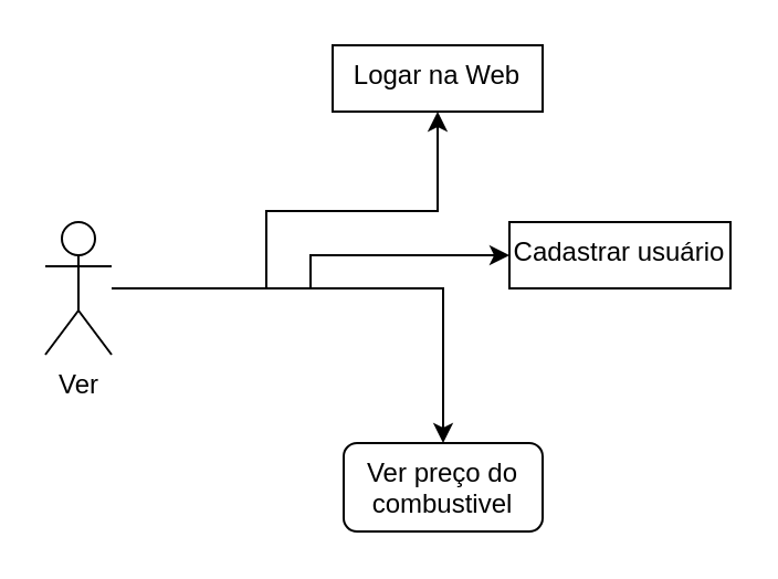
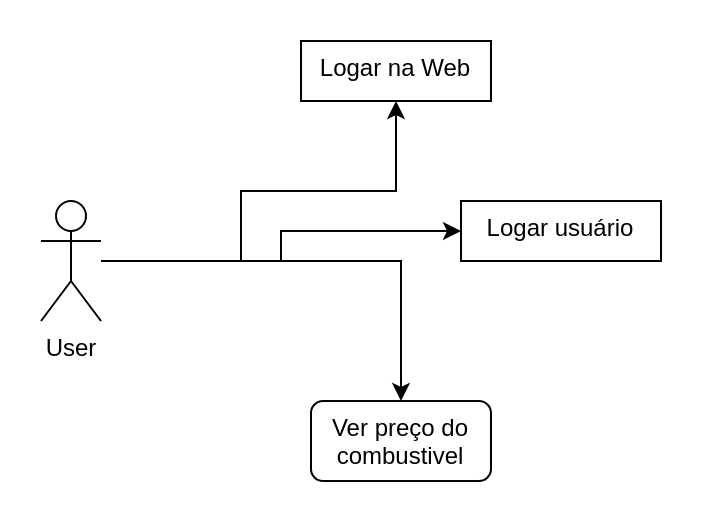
- <mxCell id="8" value="Cadastrar usuário" style="whiteSpace=wrap;html=1;verticalAlign=top;" vertex="1" parent="1"><mxGeometry x="230" y="100" width="100" height="30" as="geometry" /></mxCell>
+ <mxCell id="8" value="Logar usuário" style="whiteSpace=wrap;html=1;verticalAlign=top;" vertex="1" parent="1"><mxGeometry x="230" y="100" width="100" height="30" as="geometry" /></mxCell>
- <mxCell id="5" value="Ver" style="shape=umlActor;verticalLabelPosition=bottom;verticalAlign=top;html=1;" parent="1" vertex="1"><mxGeometry x="20" y="100" width="30" height="60" as="geometry" /></mxCell>
+ <mxCell id="5" value="User" style="shape=umlActor;verticalLabelPosition=bottom;verticalAlign=top;html=1;" parent="1" vertex="1"><mxGeometry x="20" y="100" width="30" height="60" as="geometry" /></mxCell>
